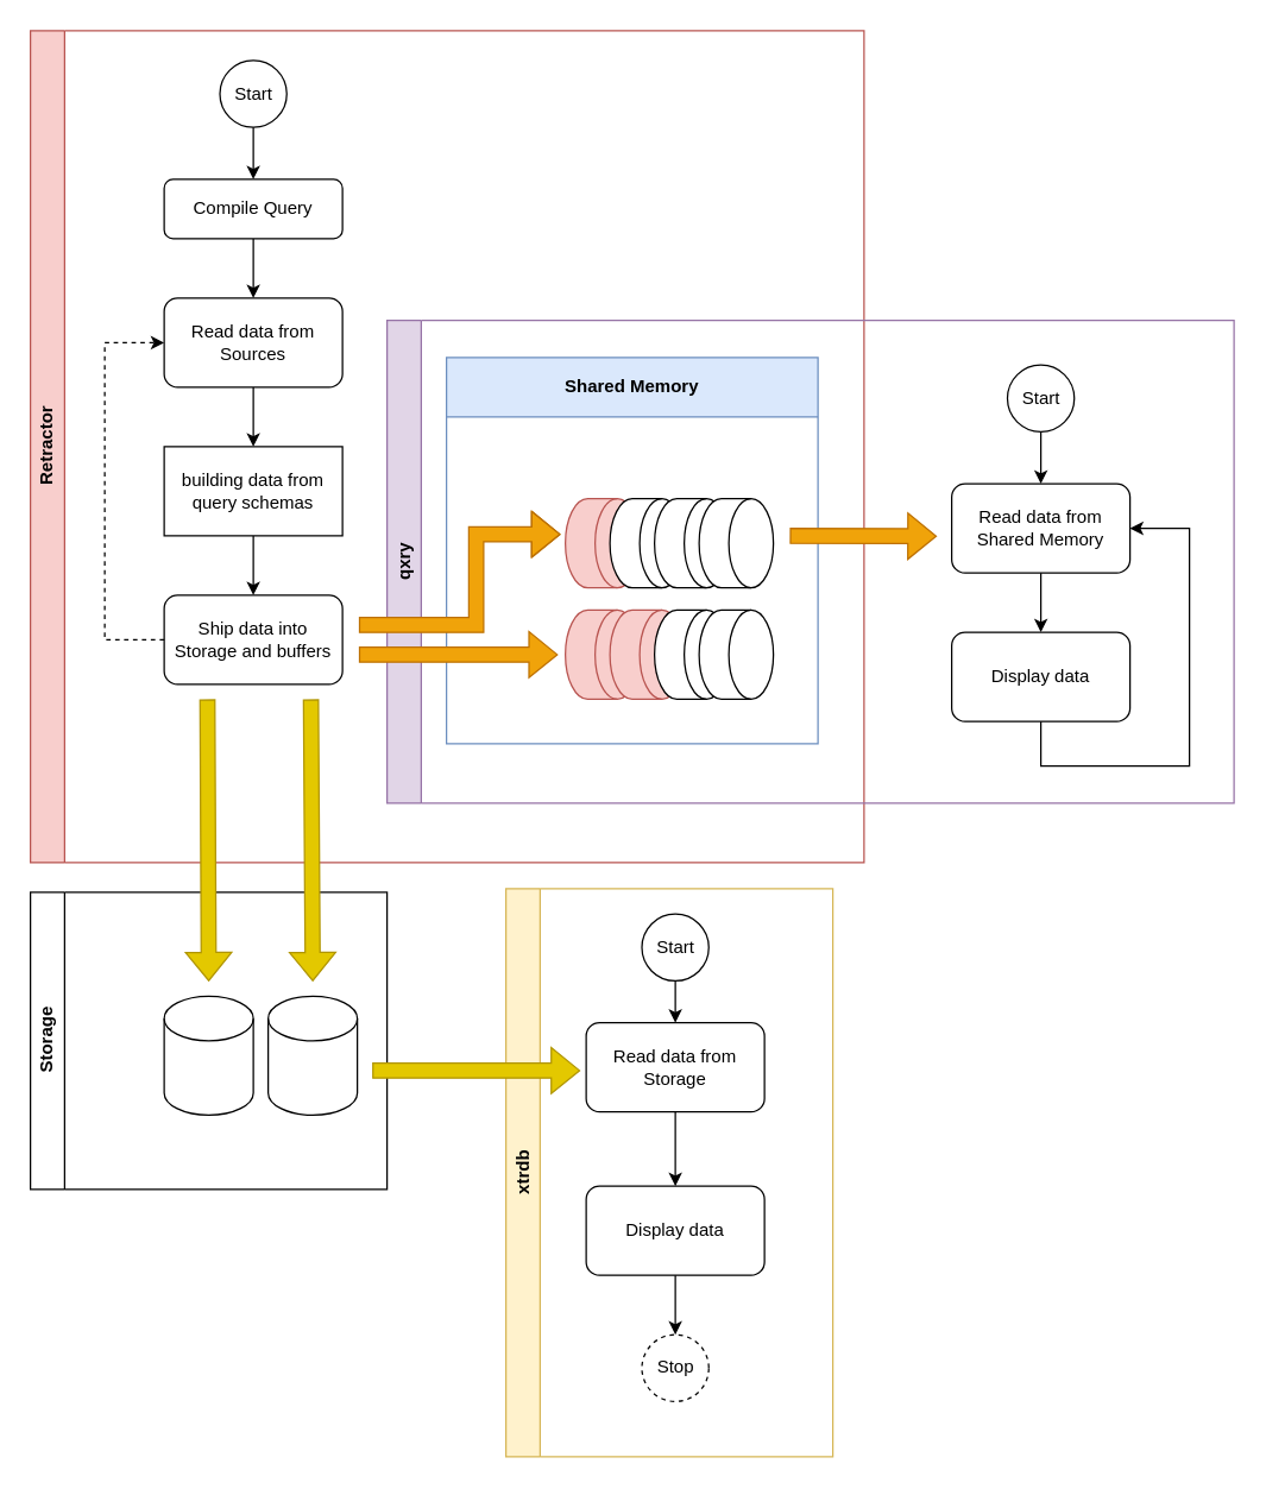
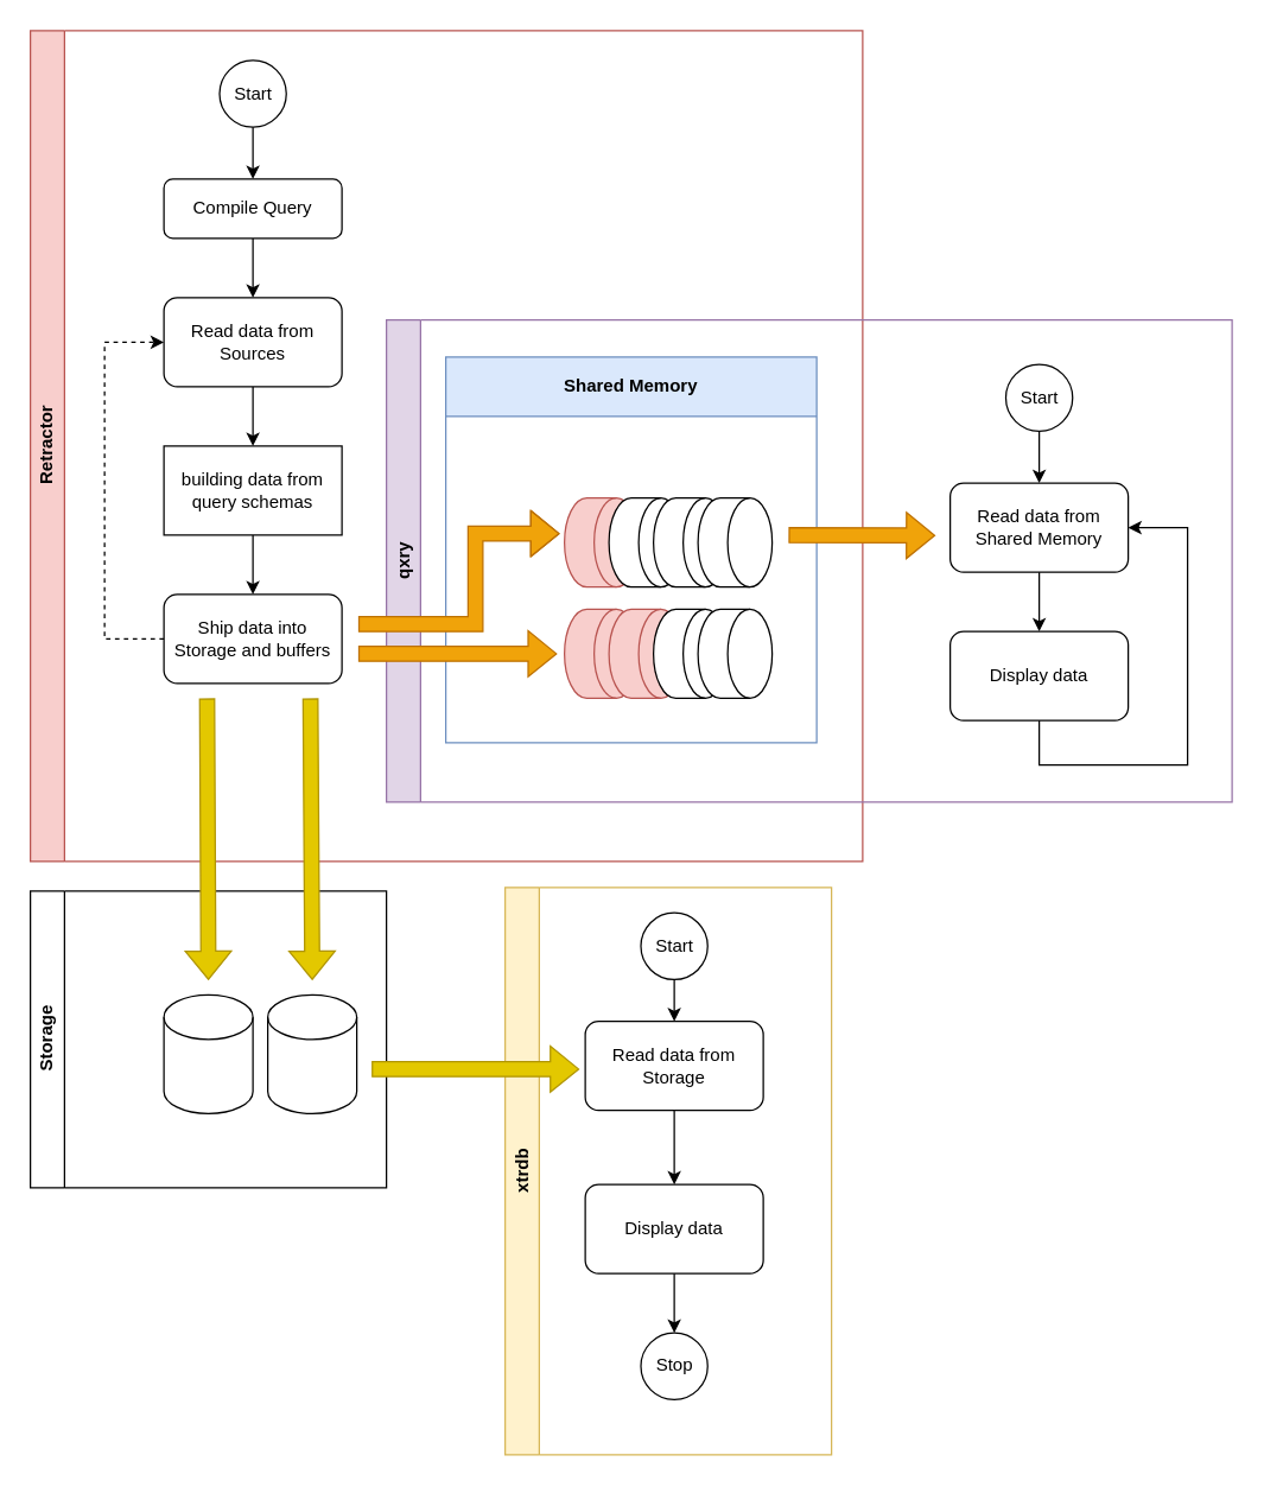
- <mxCell id="43" value="Stop" style="ellipse;whiteSpace=wrap;html=1;aspect=fixed;dashed=1;" parent="37" vertex="1"><mxGeometry x="91.5" y="300.31" width="45" height="45" as="geometry" /></mxCell>
+ <mxCell id="43" value="Stop" style="ellipse;whiteSpace=wrap;html=1;aspect=fixed;" parent="37" vertex="1"><mxGeometry x="91.5" y="300.31" width="45" height="45" as="geometry" /></mxCell>
